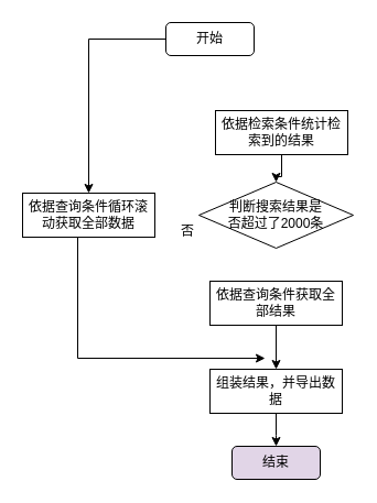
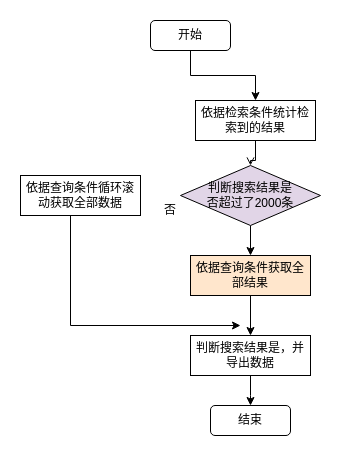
- <mxCell id="2" style="edgeStyle=orthogonalEdgeStyle;rounded=0;orthogonalLoop=1;jettySize=auto;html=1;" edge="1" parent="1" source="3" target="11"><mxGeometry relative="1" as="geometry" /></mxCell>
+ <mxCell id="2" style="edgeStyle=orthogonalEdgeStyle;rounded=0;orthogonalLoop=1;jettySize=auto;html=1;entryX=0.5;entryY=0;entryDx=0;entryDy=0;" edge="1" parent="1" source="3" target="5"><mxGeometry relative="1" as="geometry" /></mxCell>
- <mxCell id="4" style="edgeStyle=orthogonalEdgeStyle;rounded=0;orthogonalLoop=1;jettySize=auto;html=1;entryX=0.5;entryY=0;entryDx=0;entryDy=0;" edge="1" parent="1" source="5" target="7"><mxGeometry relative="1" as="geometry" /></mxCell>
+ <mxCell id="4" style="edgeStyle=orthogonalEdgeStyle;rounded=0;orthogonalLoop=1;jettySize=auto;html=1;entryX=0.5;entryY=0;entryDx=0;entryDy=0;endArrow=open;" edge="1" parent="1" source="5" target="7"><mxGeometry relative="1" as="geometry" /></mxCell>
- <mxCell id="7" value="判断搜索结果是&lt;br&gt;否超过了2000条" style="rhombus;whiteSpace=wrap;html=1;" vertex="1" parent="1"><mxGeometry x="180" y="165" width="140" height="60" as="geometry" /></mxCell>
+ <mxCell id="7" value="判断搜索结果是&lt;br&gt;否超过了2000条" style="rhombus;whiteSpace=wrap;html=1;fillColor=#e1d5e7;" vertex="1" parent="1"><mxGeometry x="180" y="165" width="140" height="60" as="geometry" /></mxCell>
+ <mxCell id="6" style="edgeStyle=orthogonalEdgeStyle;rounded=0;orthogonalLoop=1;jettySize=auto;html=1;" edge="1" parent="1" source="7" target="9"><mxGeometry relative="1" as="geometry" /></mxCell>
- <mxCell id="9" value="依据查询条件获取全部结果" style="rounded=0;whiteSpace=wrap;html=1;" vertex="1" parent="1"><mxGeometry x="190" y="255" width="120" height="40" as="geometry" /></mxCell>
+ <mxCell id="9" value="依据查询条件获取全部结果" style="rounded=0;whiteSpace=wrap;html=1;fillColor=#ffe6cc;" vertex="1" parent="1"><mxGeometry x="190" y="255" width="120" height="40" as="geometry" /></mxCell>
- <mxCell id="14" value="组装结果，并导出数据" style="rounded=0;whiteSpace=wrap;html=1;" vertex="1" parent="1"><mxGeometry x="190" y="335" width="120" height="40" as="geometry" /></mxCell>
+ <mxCell id="14" value="判断搜索结果是，并导出数据" style="rounded=0;whiteSpace=wrap;html=1;" vertex="1" parent="1"><mxGeometry x="190" y="335" width="120" height="40" as="geometry" /></mxCell>
- <mxCell id="15" value="结束" style="rounded=1;whiteSpace=wrap;html=1;fillColor=#e1d5e7;" vertex="1" parent="1"><mxGeometry x="210" y="405" width="80" height="30" as="geometry" /></mxCell>
+ <mxCell id="15" value="结束" style="rounded=1;whiteSpace=wrap;html=1;" vertex="1" parent="1"><mxGeometry x="210" y="405" width="80" height="30" as="geometry" /></mxCell>
